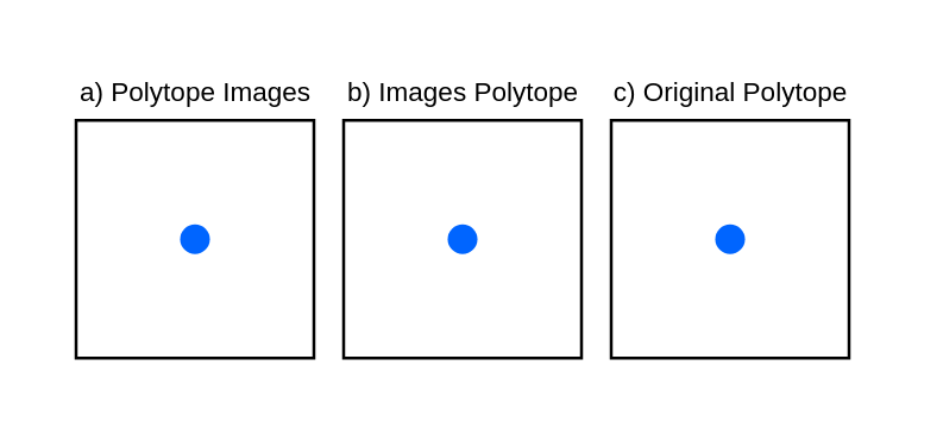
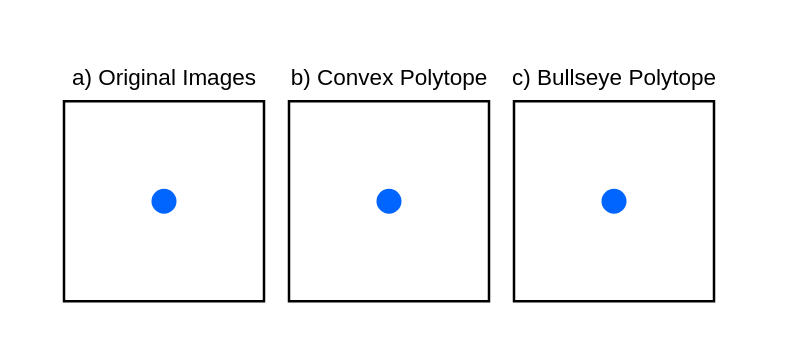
- <mxCell id="23" value="&lt;font style=&quot;font-size: 9px&quot;&gt;a) Polytope Images&lt;/font&gt;" style="text;html=1;align=center;verticalAlign=middle;resizable=0;points=[];autosize=1;strokeColor=none;fillColor=none;" vertex="1" parent="1"><mxGeometry x="20" y="20" width="90" height="20" as="geometry" /></mxCell>
+ <mxCell id="23" value="&lt;font style=&quot;font-size: 9px&quot;&gt;a) Original Images&lt;/font&gt;" style="text;html=1;align=center;verticalAlign=middle;resizable=0;points=[];autosize=1;strokeColor=none;fillColor=none;" vertex="1" parent="1"><mxGeometry x="20" y="20" width="90" height="20" as="geometry" /></mxCell>
- <mxCell id="24" value="&lt;font style=&quot;font-size: 9px&quot;&gt;b) Images Polytope&lt;/font&gt;" style="text;html=1;align=center;verticalAlign=middle;resizable=0;points=[];autosize=1;strokeColor=none;fillColor=none;" vertex="1" parent="1"><mxGeometry x="110" y="20" width="90" height="20" as="geometry" /></mxCell>
+ <mxCell id="24" value="&lt;font style=&quot;font-size: 9px&quot;&gt;b) Convex Polytope&lt;/font&gt;" style="text;html=1;align=center;verticalAlign=middle;resizable=0;points=[];autosize=1;strokeColor=none;fillColor=none;" vertex="1" parent="1"><mxGeometry x="110" y="20" width="90" height="20" as="geometry" /></mxCell>
- <mxCell id="25" value="&lt;font style=&quot;font-size: 9px&quot;&gt;c) Original Polytope&lt;/font&gt;" style="text;html=1;align=center;verticalAlign=middle;resizable=0;points=[];autosize=1;strokeColor=none;fillColor=none;" vertex="1" parent="1"><mxGeometry x="195" y="20" width="100" height="20" as="geometry" /></mxCell>
+ <mxCell id="25" value="&lt;font style=&quot;font-size: 9px&quot;&gt;c) Bullseye Polytope&lt;/font&gt;" style="text;html=1;align=center;verticalAlign=middle;resizable=0;points=[];autosize=1;strokeColor=none;fillColor=none;" vertex="1" parent="1"><mxGeometry x="195" y="20" width="100" height="20" as="geometry" /></mxCell>
